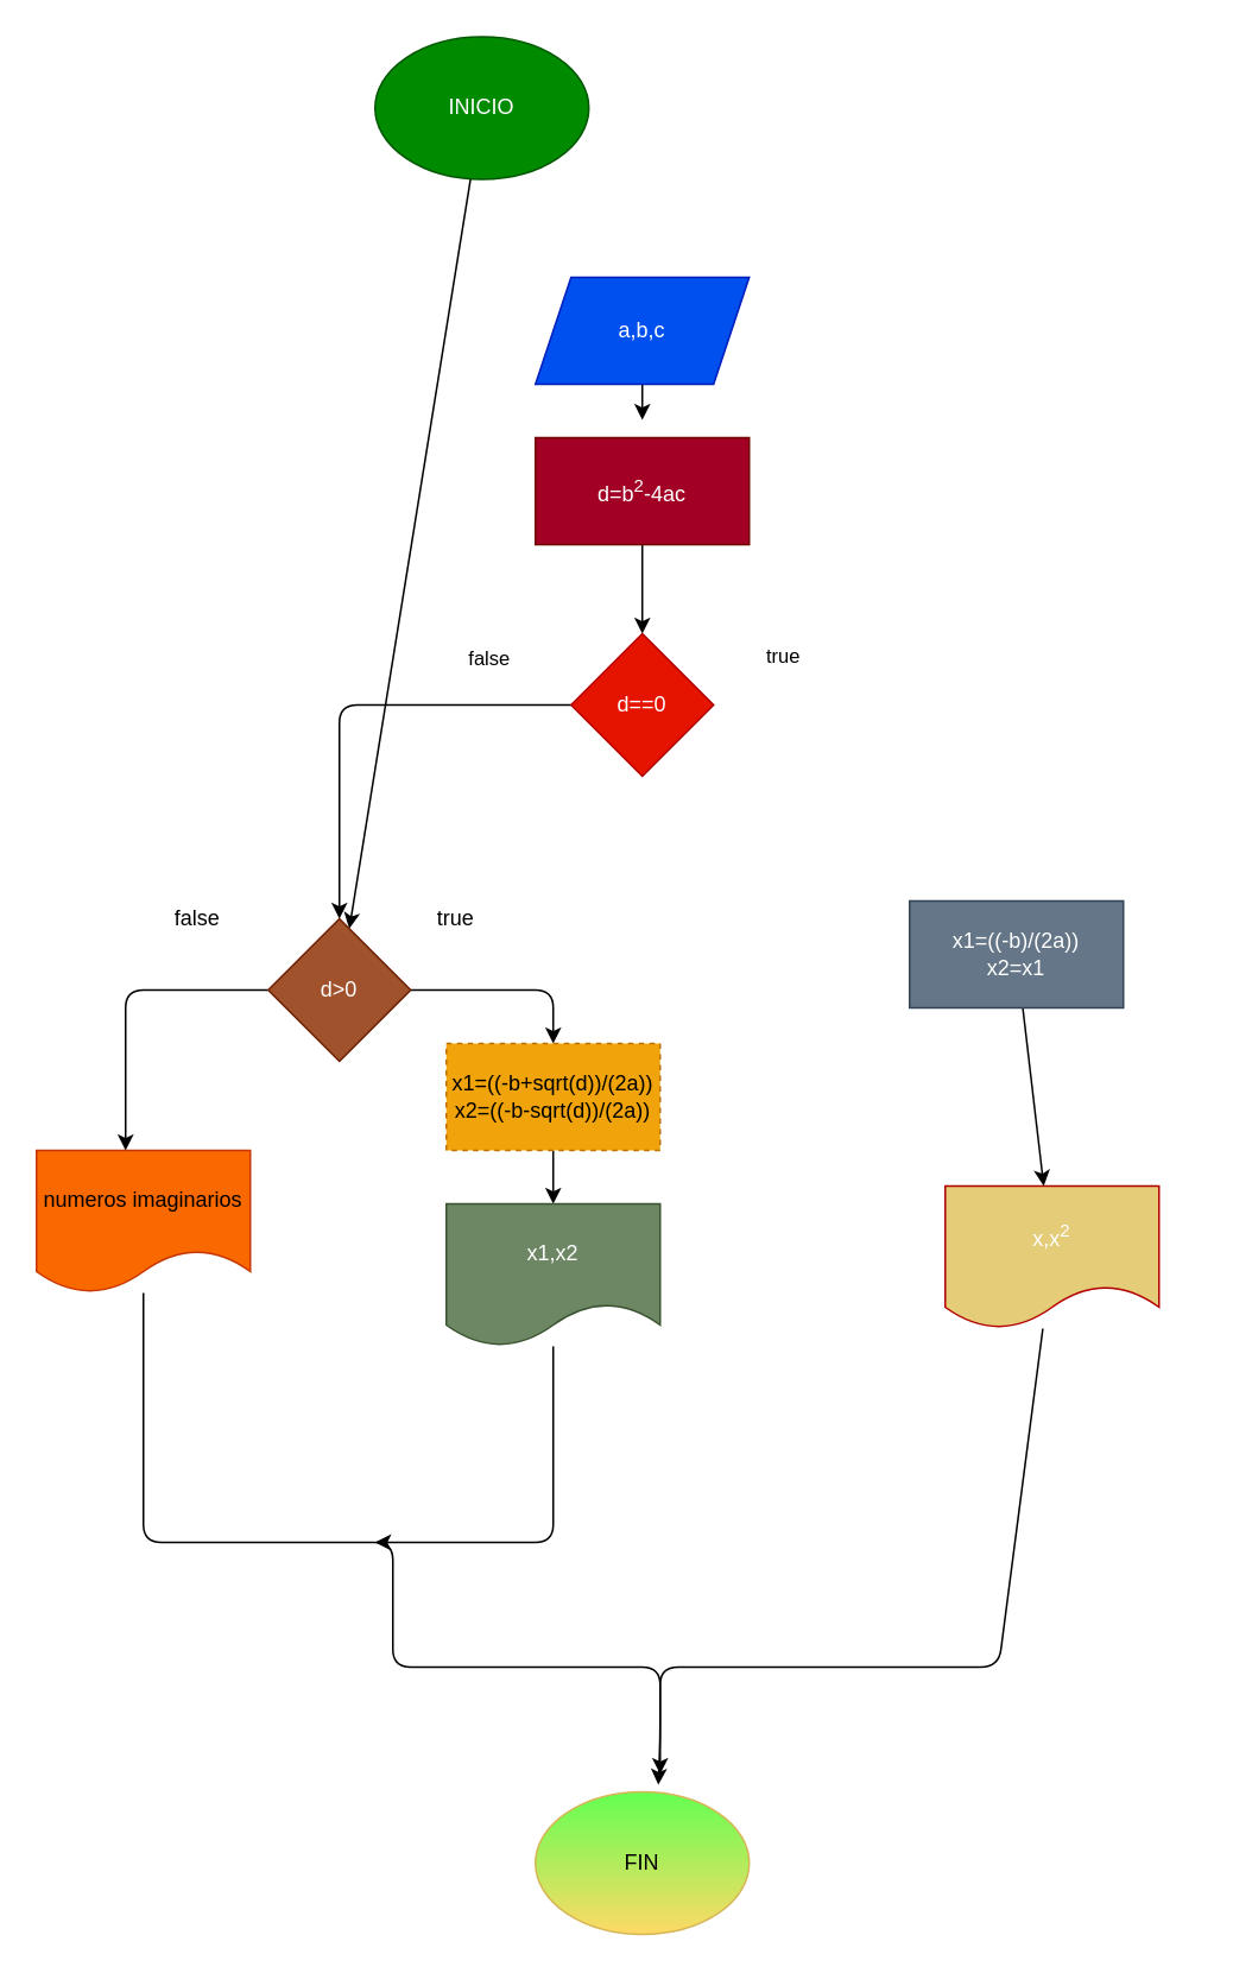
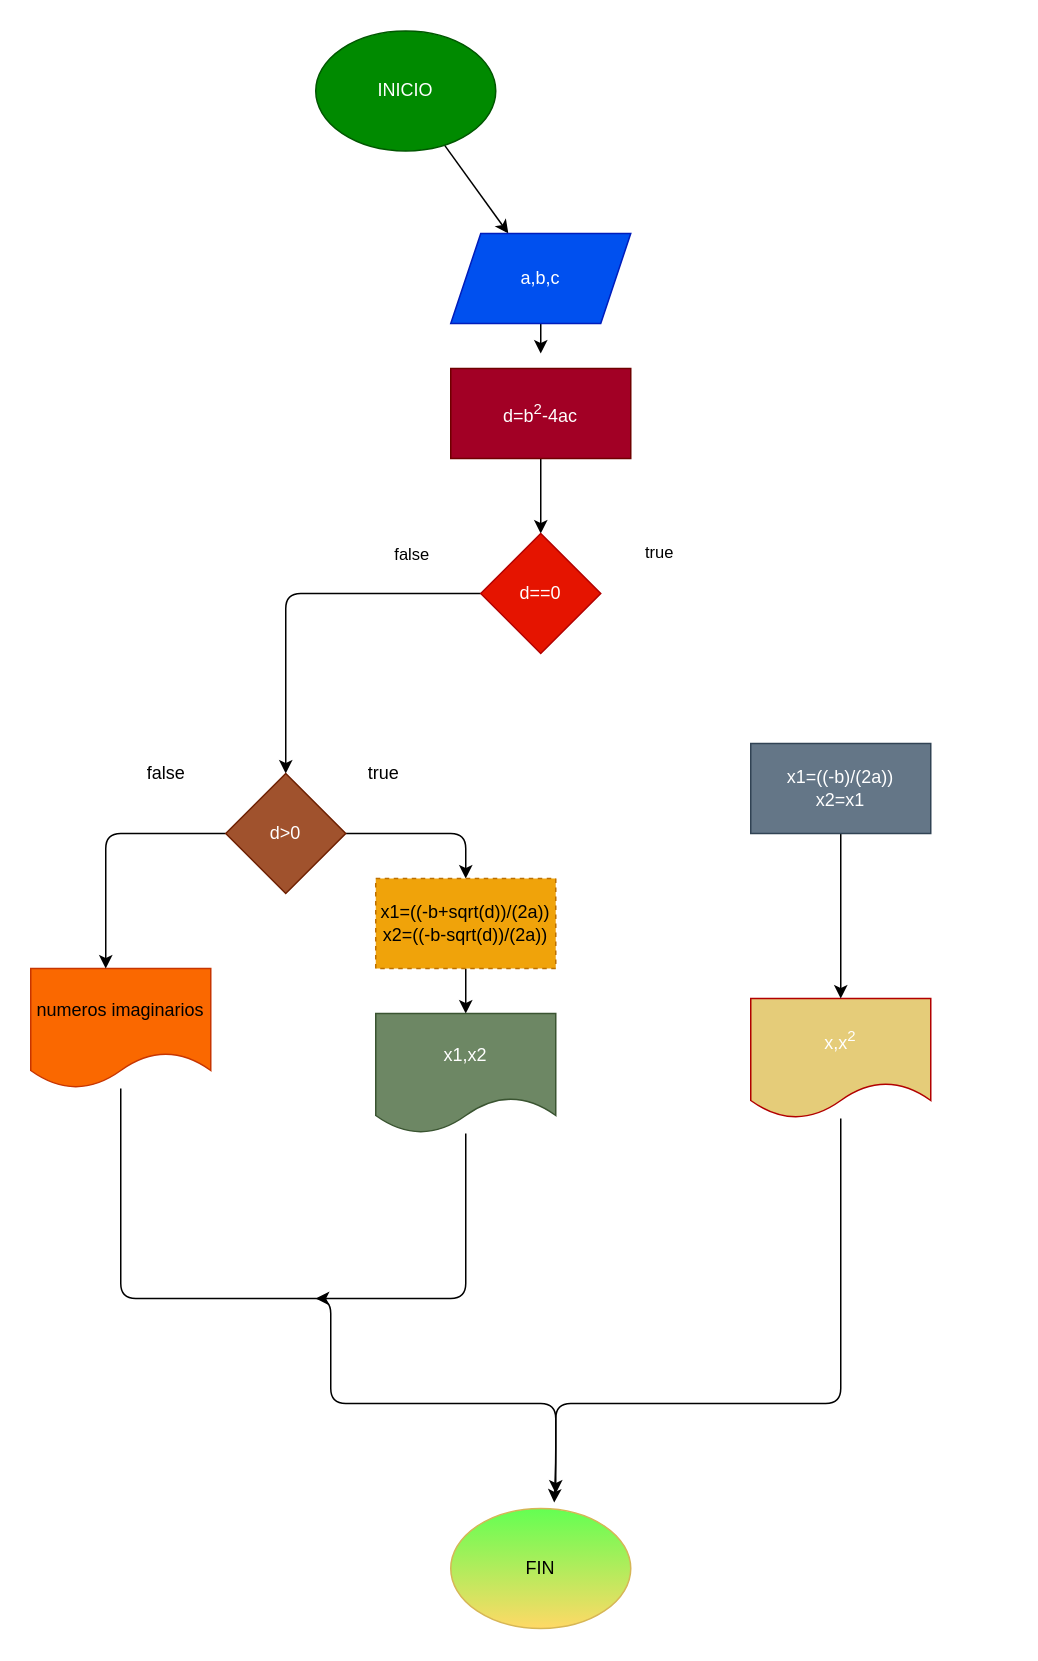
- <mxCell id="2" value="" style="edgeStyle=none;html=1;" parent="1" source="3" target="14" edge="1"><mxGeometry relative="1" as="geometry" /></mxCell>
+ <mxCell id="2" value="" style="edgeStyle=none;html=1;" parent="1" source="3" target="5" edge="1"><mxGeometry relative="1" as="geometry" /></mxCell>
- <mxCell id="23" value="x1=((-b)/(2a))&lt;br&gt;x2=x1" style="whiteSpace=wrap;html=1;fillColor=#647687;fontColor=#ffffff;strokeColor=#314354;" parent="1" vertex="1"><mxGeometry x="510" y="505" width="120" height="60" as="geometry" /></mxCell>
+ <mxCell id="23" value="x1=((-b)/(2a))&lt;br&gt;x2=x1" style="whiteSpace=wrap;html=1;fillColor=#647687;fontColor=#ffffff;strokeColor=#314354;" parent="1" vertex="1"><mxGeometry x="500" y="495" width="120" height="60" as="geometry" /></mxCell>
- <mxCell id="21" value="x,x&lt;sup&gt;2&lt;/sup&gt;" style="shape=document;whiteSpace=wrap;html=1;boundedLbl=1;fillColor=#E5CC79;fontColor=#ffffff;strokeColor=#B20000;" parent="1" vertex="1"><mxGeometry x="530" y="665" width="120" height="80" as="geometry" /></mxCell>
+ <mxCell id="21" value="x,x&lt;sup&gt;2&lt;/sup&gt;" style="shape=document;whiteSpace=wrap;html=1;boundedLbl=1;fillColor=#E5CC79;fontColor=#ffffff;strokeColor=#B20000;" parent="1" vertex="1"><mxGeometry x="500" y="665" width="120" height="80" as="geometry" /></mxCell>
